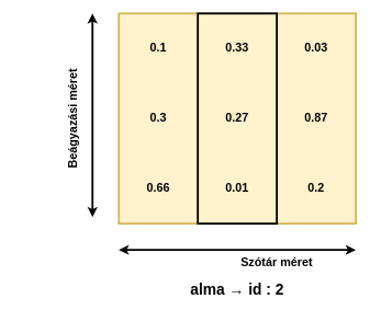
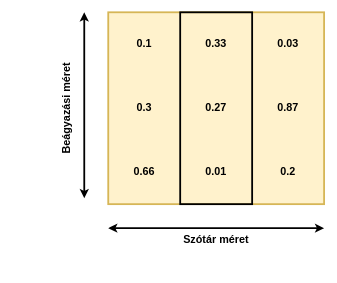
- <mxCell id="5" value="Szótár méret" style="text;html=1;strokeColor=none;fillColor=none;align=center;verticalAlign=middle;whiteSpace=wrap;rounded=0;shadow=0;glass=0;comic=0;fontSize=18;fontStyle=1" vertex="1" parent="1"><mxGeometry x="355" y="390" width="130" height="20" as="geometry" /></mxCell>
+ <mxCell id="5" value="Szótár méret" style="text;html=1;strokeColor=none;fillColor=none;align=center;verticalAlign=middle;whiteSpace=wrap;rounded=0;shadow=0;glass=0;comic=0;fontSize=18;fontStyle=1" vertex="1" parent="1"><mxGeometry x="295" y="390" width="130" height="20" as="geometry" /></mxCell>
- <mxCell id="7" value="&lt;font style=&quot;font-size: 23px&quot;&gt;alma → id : 2 &lt;/font&gt;" style="text;html=1;strokeColor=none;fillColor=none;align=center;verticalAlign=middle;whiteSpace=wrap;rounded=0;shadow=0;glass=0;comic=0;fontSize=18;fontStyle=1" vertex="1" parent="1"><mxGeometry x="270" y="430" width="180" height="20" as="geometry" /></mxCell>
